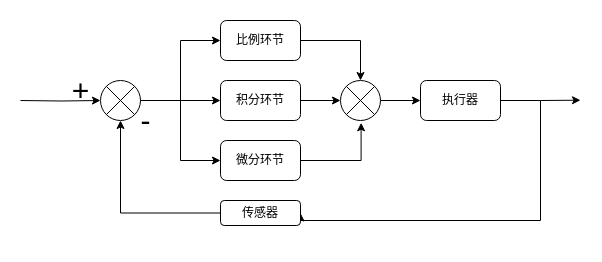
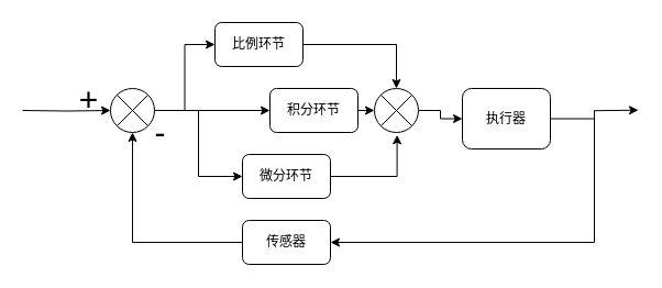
- <mxCell id="3" value="比例环节" style="rounded=1;whiteSpace=wrap;html=1;" vertex="1" parent="1"><mxGeometry x="220" y="20" width="80" height="40" as="geometry" /></mxCell>
+ <mxCell id="3" value="比例环节" style="rounded=1;whiteSpace=wrap;html=1;" vertex="1" parent="1"><mxGeometry x="195" y="20" width="80" height="40" as="geometry" /></mxCell>
- <mxCell id="5" value="积分环节" style="rounded=1;whiteSpace=wrap;html=1;" vertex="1" parent="1"><mxGeometry x="220" y="80" width="80" height="40" as="geometry" /></mxCell>
+ <mxCell id="5" value="积分环节" style="rounded=1;whiteSpace=wrap;html=1;" vertex="1" parent="1"><mxGeometry x="245" y="80" width="80" height="40" as="geometry" /></mxCell>
- <mxCell id="19" value="执行器" style="rounded=1;whiteSpace=wrap;html=1;" vertex="1" parent="1"><mxGeometry x="420" y="80" width="80" height="40" as="geometry" /></mxCell>
+ <mxCell id="19" value="执行器" style="rounded=1;whiteSpace=wrap;html=1;" vertex="1" parent="1"><mxGeometry x="420" y="80" width="80" height="55" as="geometry" /></mxCell>
- <mxCell id="21" value="传感器" style="rounded=1;whiteSpace=wrap;html=1;" vertex="1" parent="1"><mxGeometry x="220" y="200" width="80" height="25" as="geometry" /></mxCell>
+ <mxCell id="21" value="传感器" style="rounded=1;whiteSpace=wrap;html=1;" vertex="1" parent="1"><mxGeometry x="220" y="200" width="80" height="40" as="geometry" /></mxCell>
